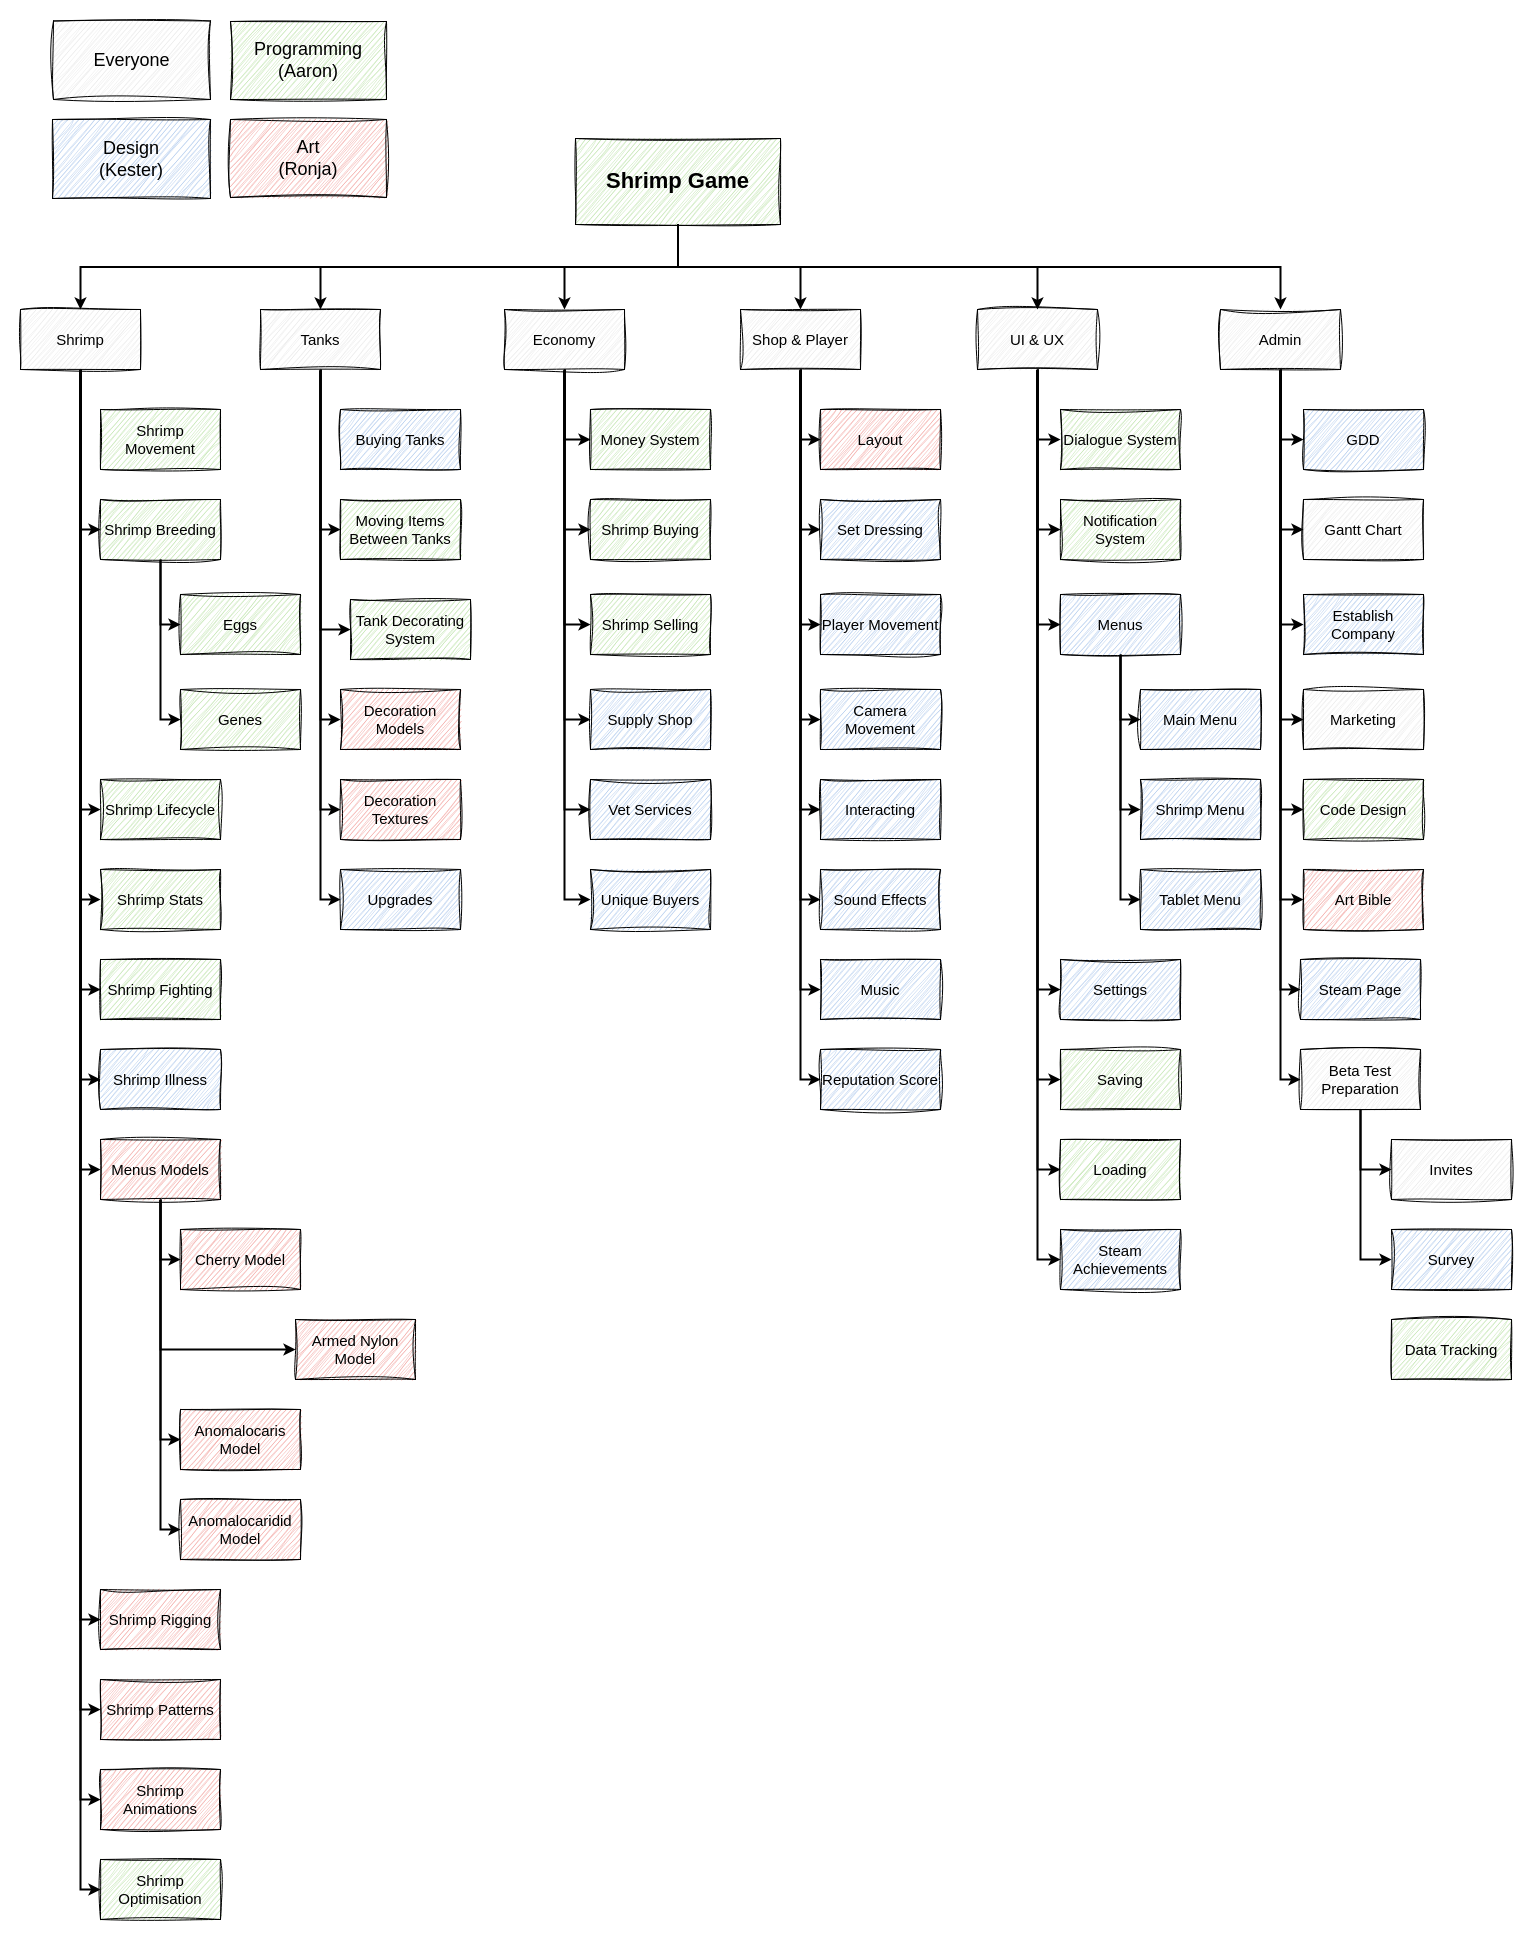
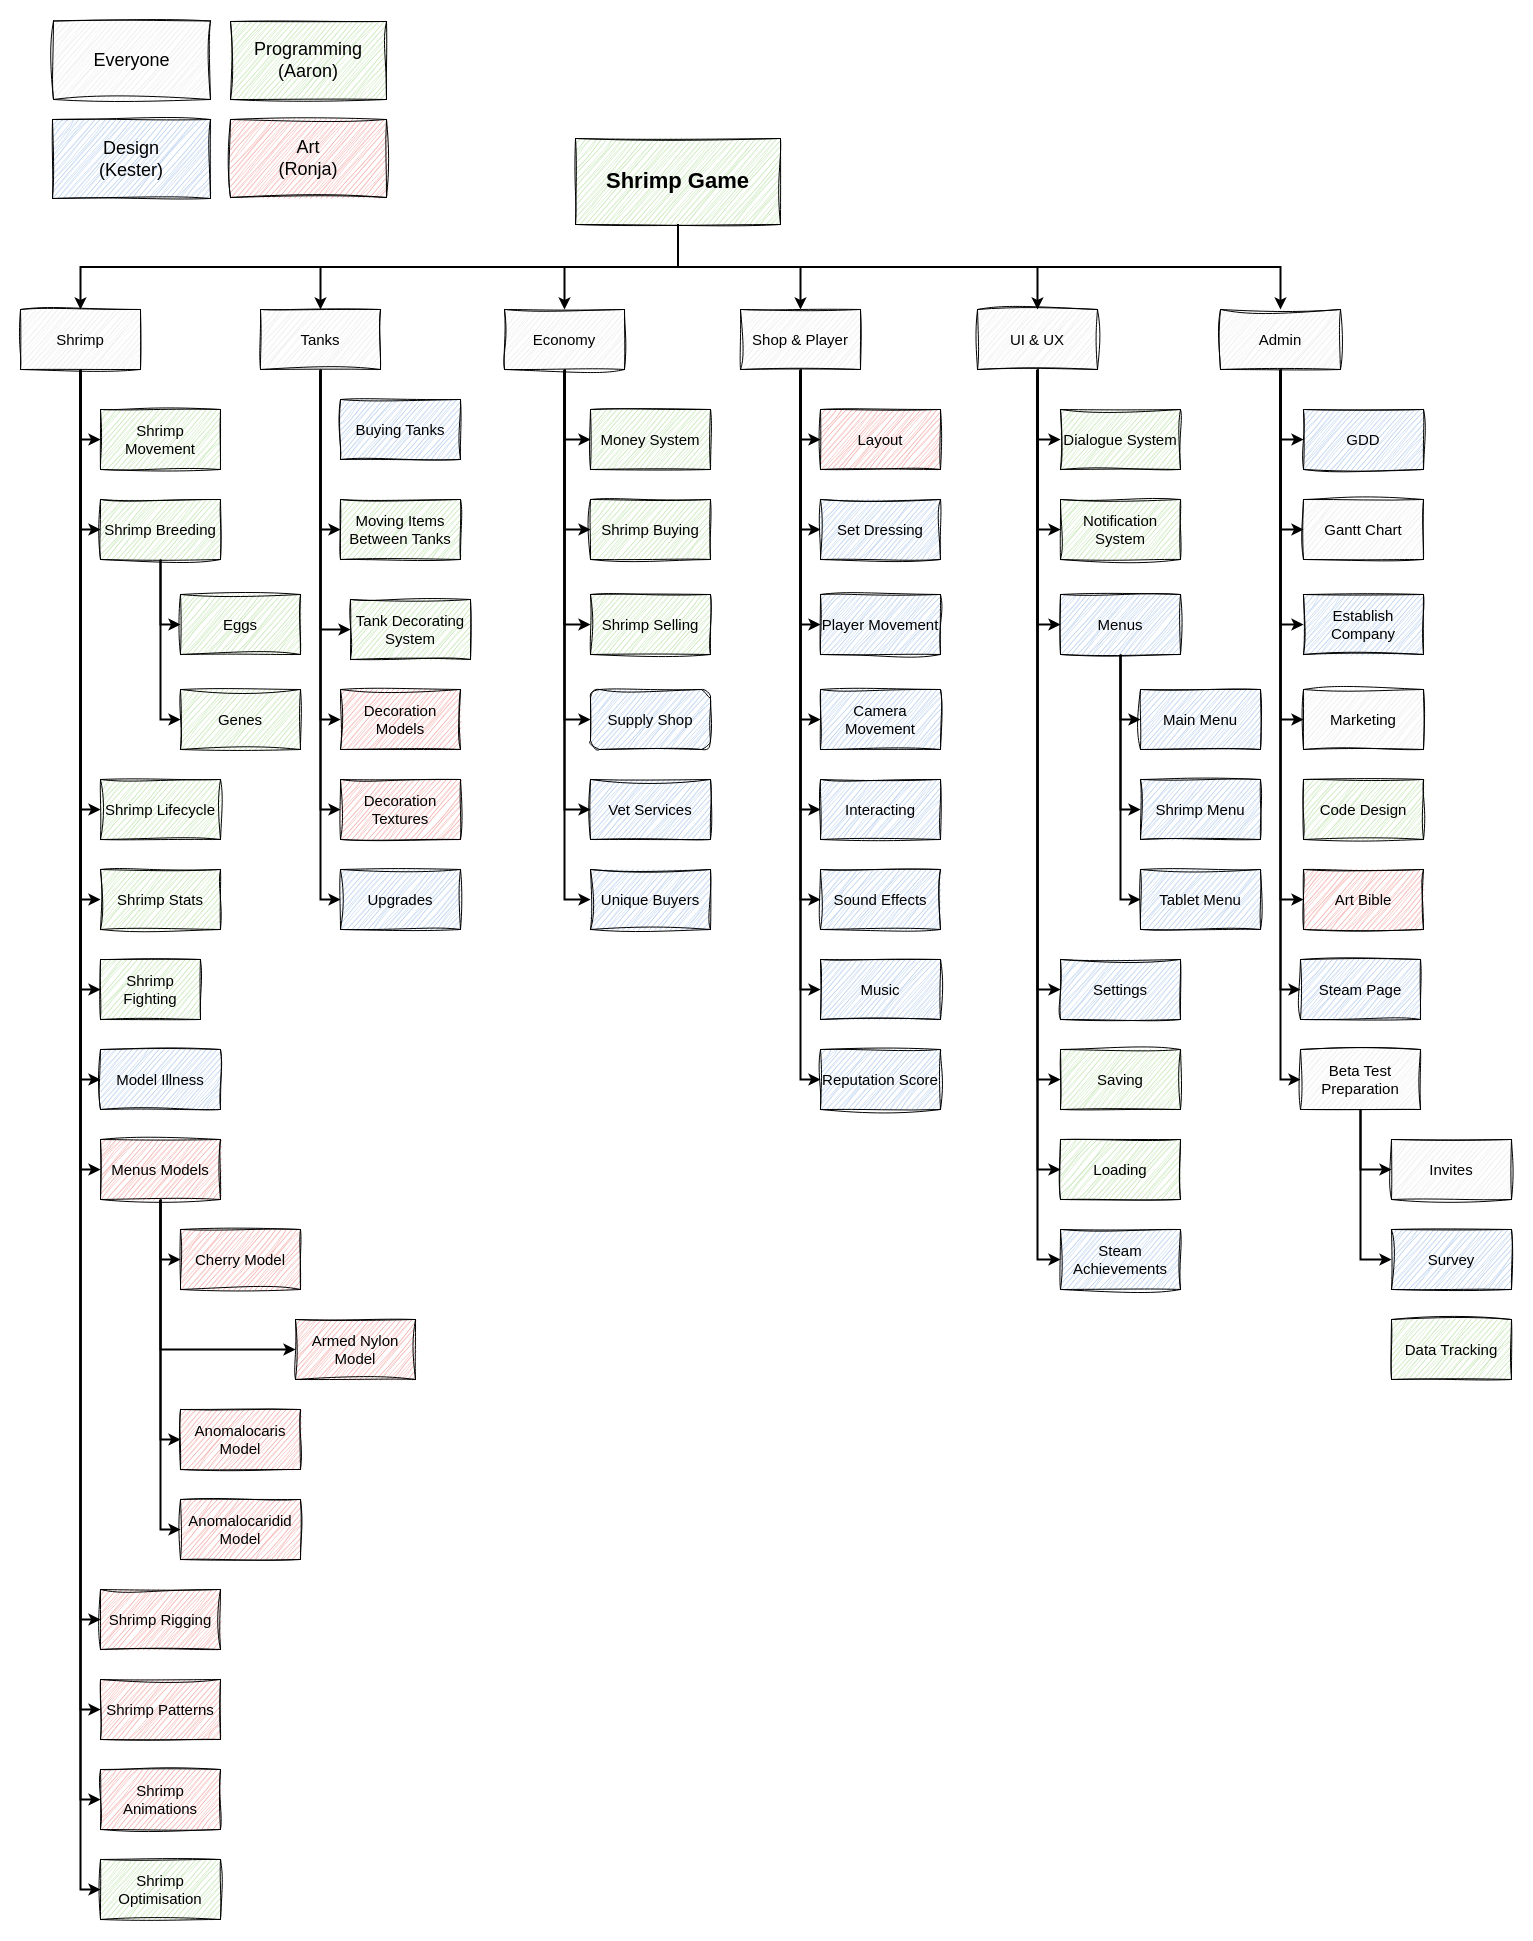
+ <mxCell id="9" style="edgeStyle=orthogonalEdgeStyle;rounded=0;orthogonalLoop=1;jettySize=auto;html=1;exitX=0.5;exitY=1;exitDx=0;exitDy=0;entryX=0;entryY=0.5;entryDx=0;entryDy=0;fontStyle=0;fontSize=15;strokeWidth=2;" parent="1" source="20" target="55" edge="1"><mxGeometry relative="1" as="geometry" /></mxCell>
- <mxCell id="54" value="Buying Tanks" style="rounded=0;whiteSpace=wrap;html=1;sketch=1;curveFitting=1;jiggle=2;fillColor=#A9C4EB;fontStyle=0;fontSize=15;" parent="1" vertex="1"><mxGeometry x="340" y="409" width="120" height="60" as="geometry" /></mxCell>
+ <mxCell id="54" value="Buying Tanks" style="rounded=0;whiteSpace=wrap;html=1;sketch=1;curveFitting=1;jiggle=2;fillColor=#A9C4EB;fontStyle=0;fontSize=15;" parent="1" vertex="1"><mxGeometry x="340" y="399" width="120" height="60" as="geometry" /></mxCell>
- <mxCell id="98" value="Supply Shop" style="rounded=0;whiteSpace=wrap;html=1;sketch=1;curveFitting=1;jiggle=2;fillColor=#A9C4EB;fontStyle=0;fontSize=15;" parent="1" vertex="1"><mxGeometry x="590" y="689" width="120" height="60" as="geometry" /></mxCell>
+ <mxCell id="98" value="Supply Shop" style="whiteSpace=wrap;html=1;sketch=1;curveFitting=1;jiggle=2;fillColor=#A9C4EB;fontStyle=0;fontSize=15;rounded=1;" parent="1" vertex="1"><mxGeometry x="590" y="689" width="120" height="60" as="geometry" /></mxCell>
- <mxCell id="80" style="edgeStyle=orthogonalEdgeStyle;rounded=0;orthogonalLoop=1;jettySize=auto;html=1;exitX=0.5;exitY=1;exitDx=0;exitDy=0;entryX=0;entryY=0.5;entryDx=0;entryDy=0;fontStyle=0;fontSize=15;strokeWidth=2;" parent="1" source="84" target="92" edge="1"><mxGeometry relative="1" as="geometry" /></mxCell>
- <mxCell id="61" value="Shrimp Fighting" style="rounded=0;whiteSpace=wrap;html=1;sketch=1;curveFitting=1;jiggle=2;fillColor=#B9E0A5;fontStyle=0;fontSize=15;" parent="1" vertex="1"><mxGeometry x="100" y="959" width="120" height="60" as="geometry" /></mxCell>
+ <mxCell id="61" value="Shrimp Fighting" style="rounded=0;whiteSpace=wrap;html=1;sketch=1;curveFitting=1;jiggle=2;fillColor=#B9E0A5;fontStyle=0;fontSize=15;" parent="1" vertex="1"><mxGeometry x="100" y="959" width="100" height="60" as="geometry" /></mxCell>
- <mxCell id="62" value="Shrimp Illness" style="rounded=0;whiteSpace=wrap;html=1;fillColor=#A9C4EB;strokeColor=#050505;gradientDirection=south;sketch=1;curveFitting=1;jiggle=2;fontStyle=0;fontSize=15;" parent="1" vertex="1"><mxGeometry x="100" y="1049" width="120" height="60" as="geometry" /></mxCell>
+ <mxCell id="62" value="Model Illness" style="rounded=0;whiteSpace=wrap;html=1;fillColor=#A9C4EB;strokeColor=#050505;gradientDirection=south;sketch=1;curveFitting=1;jiggle=2;fontStyle=0;fontSize=15;" parent="1" vertex="1"><mxGeometry x="100" y="1049" width="120" height="60" as="geometry" /></mxCell>
